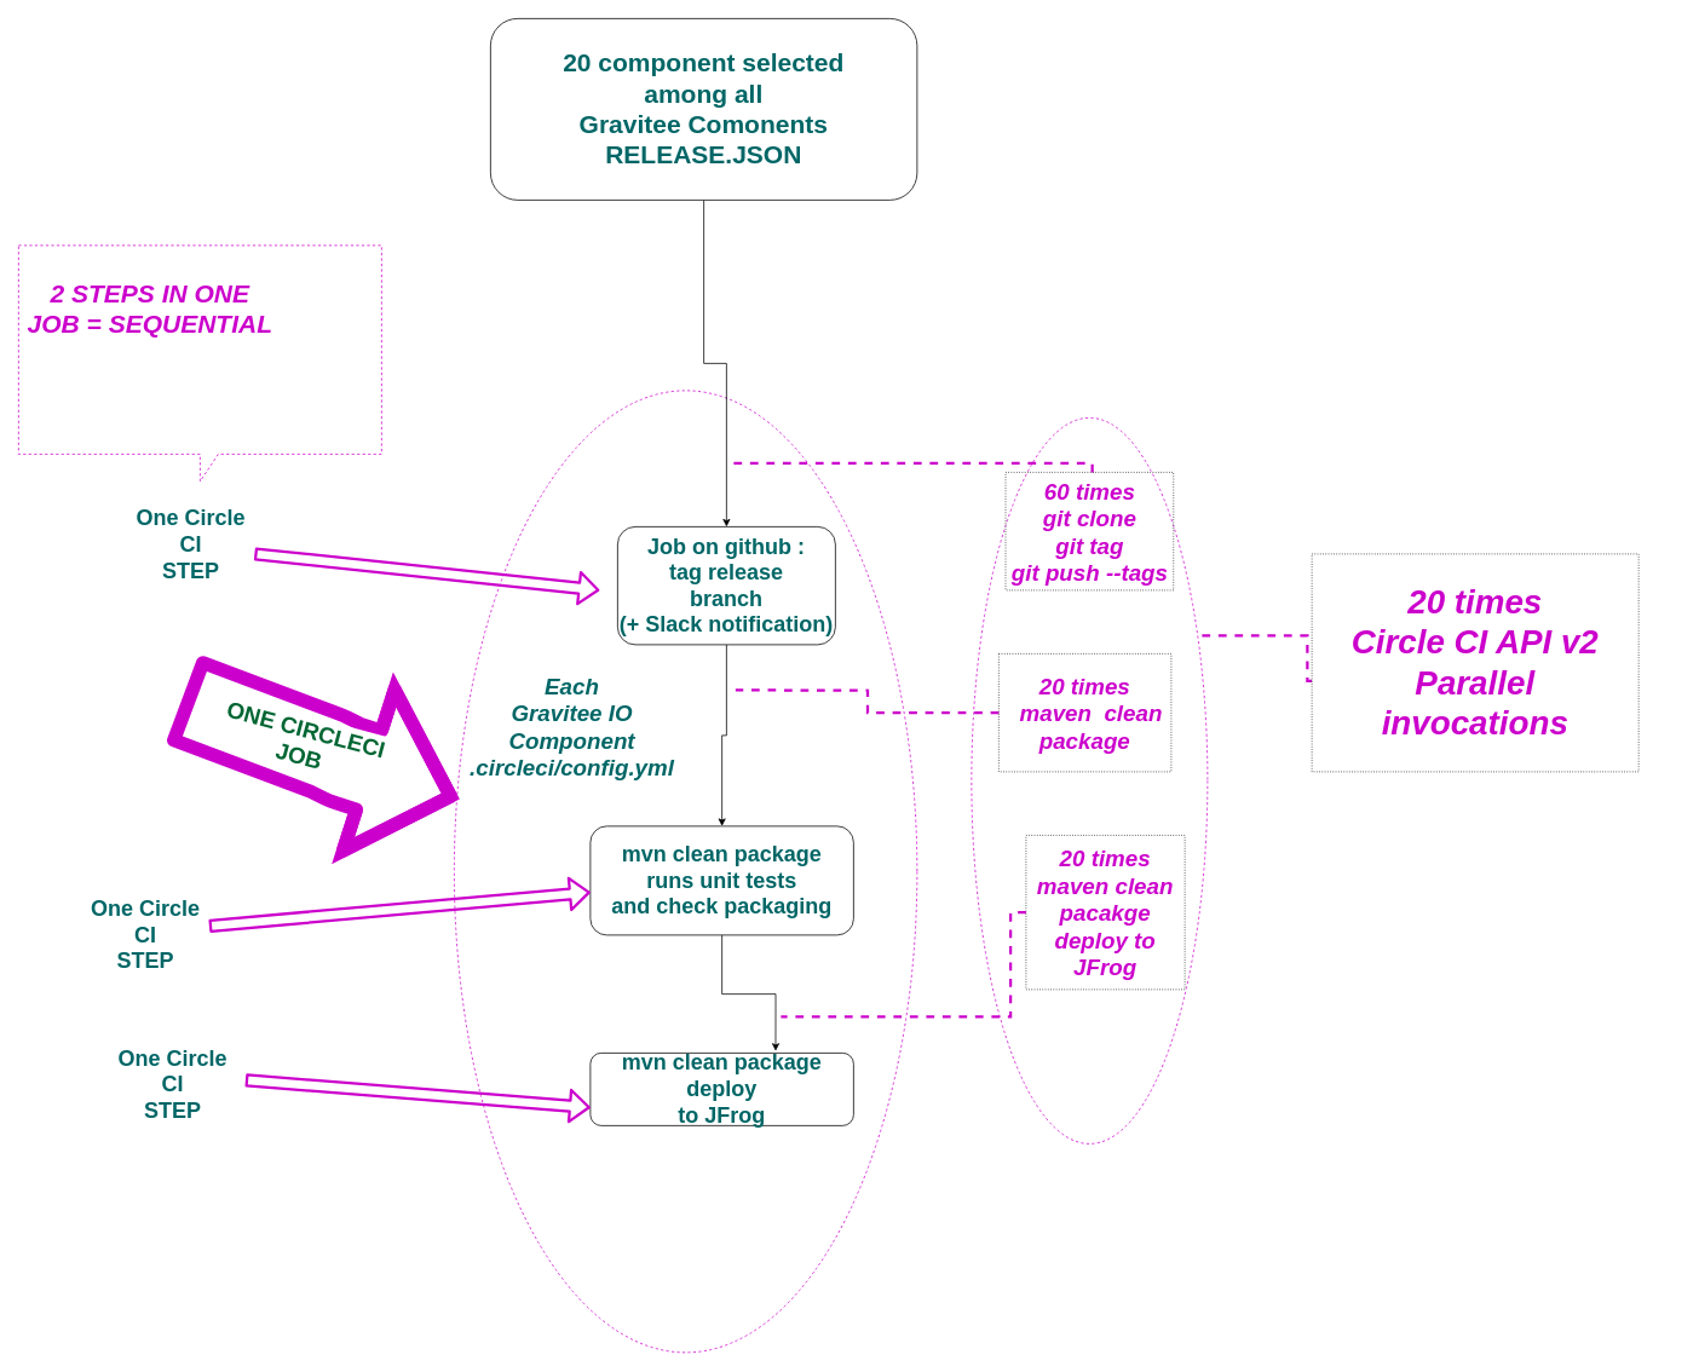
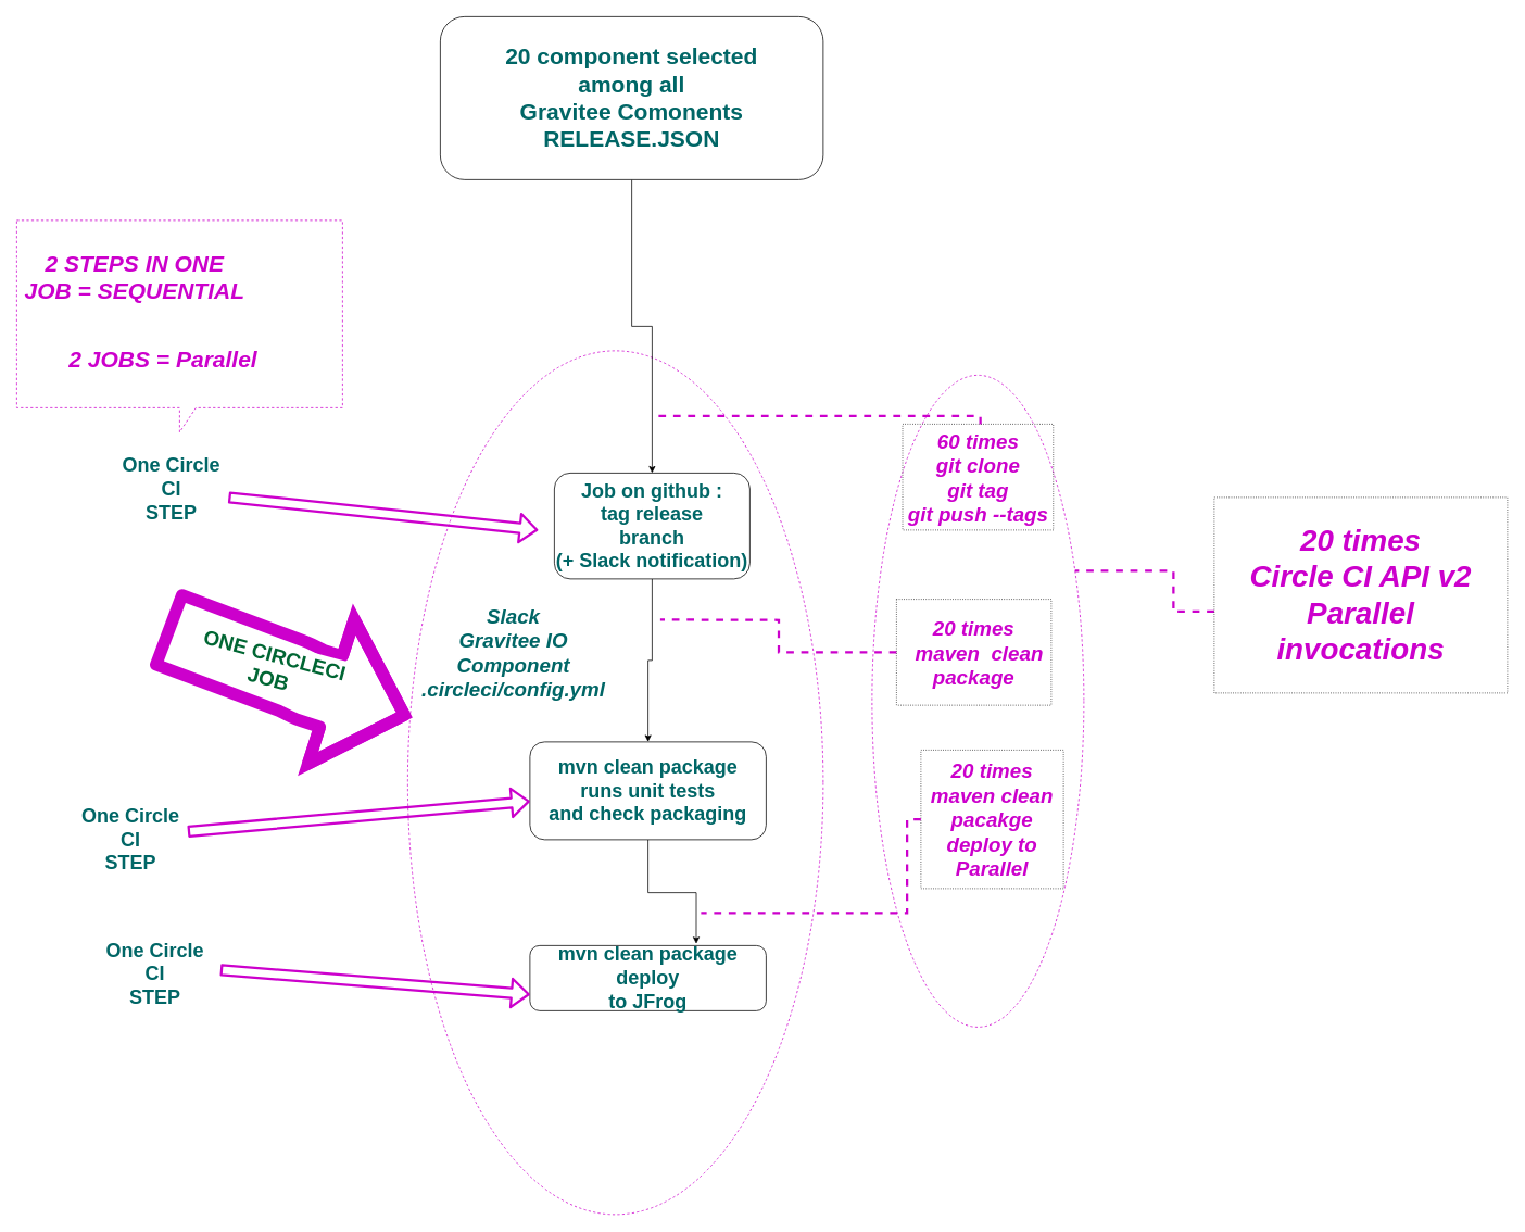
+ <mxCell id="29" value="2 JOBS = Parallel" style="text;html=1;strokeColor=none;fillColor=none;align=center;verticalAlign=middle;whiteSpace=wrap;rounded=0;dashed=1;fontSize=28;fontStyle=3;fontColor=#CC00CC;" vertex="1" parent="1"><mxGeometry x="60" y="400" width="280" height="80" as="geometry" /></mxCell>
- <mxCell id="14" value="20 times&lt;br style=&quot;font-size: 37px&quot;&gt;Circle CI API v2&lt;br&gt;Parallel&lt;br style=&quot;font-size: 37px&quot;&gt;invocations" style="text;html=1;fillColor=none;align=center;verticalAlign=middle;whiteSpace=wrap;rounded=0;fontStyle=3;fontColor=#CC00CC;fontSize=37;strokeColor=#000000;dashed=1;dashPattern=1 2;" vertex="1" parent="1"><mxGeometry x="1445" y="610" width="360" height="240" as="geometry" /></mxCell>
+ <mxCell id="14" value="20 times&lt;br style=&quot;font-size: 37px&quot;&gt;Circle CI API v2&lt;br&gt;Parallel&lt;br style=&quot;font-size: 37px&quot;&gt;invocations" style="text;html=1;fillColor=none;align=center;verticalAlign=middle;whiteSpace=wrap;rounded=0;fontStyle=3;fontColor=#CC00CC;fontSize=37;strokeColor=#000000;dashed=1;dashPattern=1 2;" vertex="1" parent="1"><mxGeometry x="1490" y="610" width="360" height="240" as="geometry" /></mxCell>
- <mxCell id="16" value="20 times&lt;br style=&quot;font-size: 25px;&quot;&gt;&amp;nbsp; maven&amp;nbsp; clean package&lt;br style=&quot;font-size: 25px;&quot;&gt;" style="text;html=1;fillColor=none;align=center;verticalAlign=middle;whiteSpace=wrap;rounded=0;fontStyle=3;fontColor=#CC00CC;fontSize=25;strokeColor=#000000;dashed=1;dashPattern=1 2;" vertex="1" parent="1"><mxGeometry x="1100" y="719.98" width="190" height="130.02" as="geometry" /></mxCell>
+ <mxCell id="16" value="20 times&lt;br style=&quot;font-size: 25px;&quot;&gt;&amp;nbsp; maven&amp;nbsp; clean package&lt;br style=&quot;font-size: 25px;&quot;&gt;" style="text;html=1;fillColor=none;align=center;verticalAlign=middle;whiteSpace=wrap;rounded=0;fontStyle=3;fontColor=#CC00CC;fontSize=25;strokeColor=#000000;dashed=1;dashPattern=1 2;" vertex="1" parent="1"><mxGeometry x="1100" y="734.98" width="190" height="130.02" as="geometry" /></mxCell>
- <mxCell id="20" value="Each&lt;br style=&quot;font-size: 25px&quot;&gt;Gravitee IO &lt;br style=&quot;font-size: 25px&quot;&gt;Component&lt;br style=&quot;font-size: 25px&quot;&gt;.circleci/config.yml" style="text;html=1;strokeColor=none;fillColor=none;align=center;verticalAlign=middle;whiteSpace=wrap;rounded=0;dashed=1;fontSize=25;fontStyle=3;fontColor=#006666;" vertex="1" parent="1"><mxGeometry x="460" y="719.98" width="340" height="160" as="geometry" /></mxCell>
+ <mxCell id="20" value="Slack&lt;br style=&quot;font-size: 25px&quot;&gt;Gravitee IO &lt;br style=&quot;font-size: 25px&quot;&gt;Component&lt;br style=&quot;font-size: 25px&quot;&gt;.circleci/config.yml" style="text;html=1;strokeColor=none;fillColor=none;align=center;verticalAlign=middle;whiteSpace=wrap;rounded=0;dashed=1;fontSize=25;fontStyle=3;fontColor=#006666;" vertex="1" parent="1"><mxGeometry x="460" y="719.98" width="340" height="160" as="geometry" /></mxCell>
- <mxCell id="17" value="20 times&lt;br style=&quot;font-size: 25px;&quot;&gt;maven clean pacakge deploy to JFrog" style="text;html=1;fillColor=none;align=center;verticalAlign=middle;whiteSpace=wrap;rounded=0;fontStyle=3;fontColor=#CC00CC;fontSize=25;strokeColor=#000000;dashed=1;dashPattern=1 2;" vertex="1" parent="1"><mxGeometry x="1130" y="920" width="175" height="170" as="geometry" /></mxCell>
+ <mxCell id="17" value="20 times&lt;br style=&quot;font-size: 25px;&quot;&gt;maven clean pacakge deploy to Parallel" style="text;html=1;fillColor=none;align=center;verticalAlign=middle;whiteSpace=wrap;rounded=0;fontStyle=3;fontColor=#CC00CC;fontSize=25;strokeColor=#000000;dashed=1;dashPattern=1 2;" vertex="1" parent="1"><mxGeometry x="1130" y="920" width="175" height="170" as="geometry" /></mxCell>
